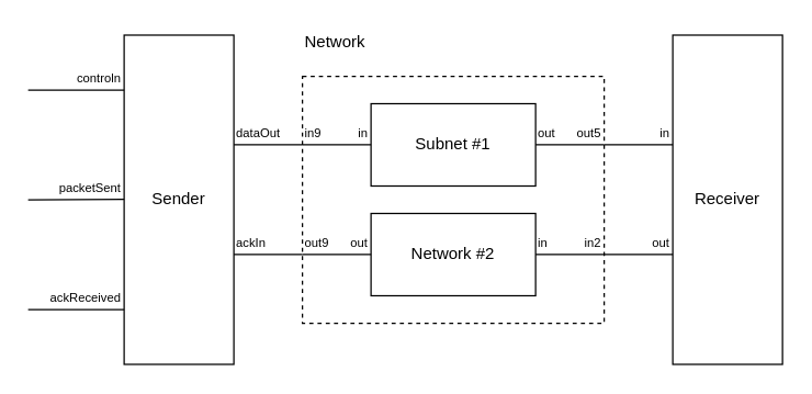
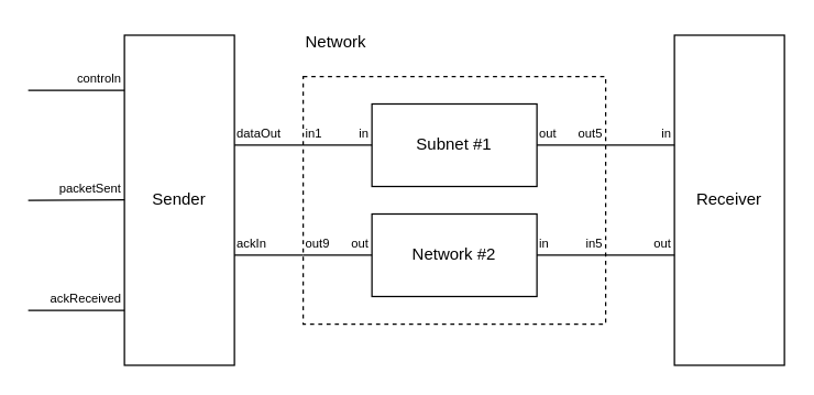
- <mxCell id="24" value="in9" style="text;html=1;strokeColor=none;fillColor=none;align=left;verticalAlign=bottom;whiteSpace=wrap;rounded=0;fontSize=9;fontStyle=0" vertex="1" parent="1"><mxGeometry x="220" y="85" width="20" height="20" as="geometry" /></mxCell>
+ <mxCell id="24" value="in1" style="text;html=1;strokeColor=none;fillColor=none;align=left;verticalAlign=bottom;whiteSpace=wrap;rounded=0;fontSize=9;fontStyle=0" vertex="1" parent="1"><mxGeometry x="220" y="85" width="20" height="20" as="geometry" /></mxCell>
- <mxCell id="30" value="in2" style="text;html=1;strokeColor=none;fillColor=none;align=right;verticalAlign=bottom;whiteSpace=wrap;rounded=0;fontSize=9;fontStyle=0" vertex="1" parent="1"><mxGeometry x="420" y="165" width="20" height="20" as="geometry" /></mxCell>
+ <mxCell id="30" value="in5" style="text;html=1;strokeColor=none;fillColor=none;align=right;verticalAlign=bottom;whiteSpace=wrap;rounded=0;fontSize=9;fontStyle=0" vertex="1" parent="1"><mxGeometry x="420" y="165" width="20" height="20" as="geometry" /></mxCell>
